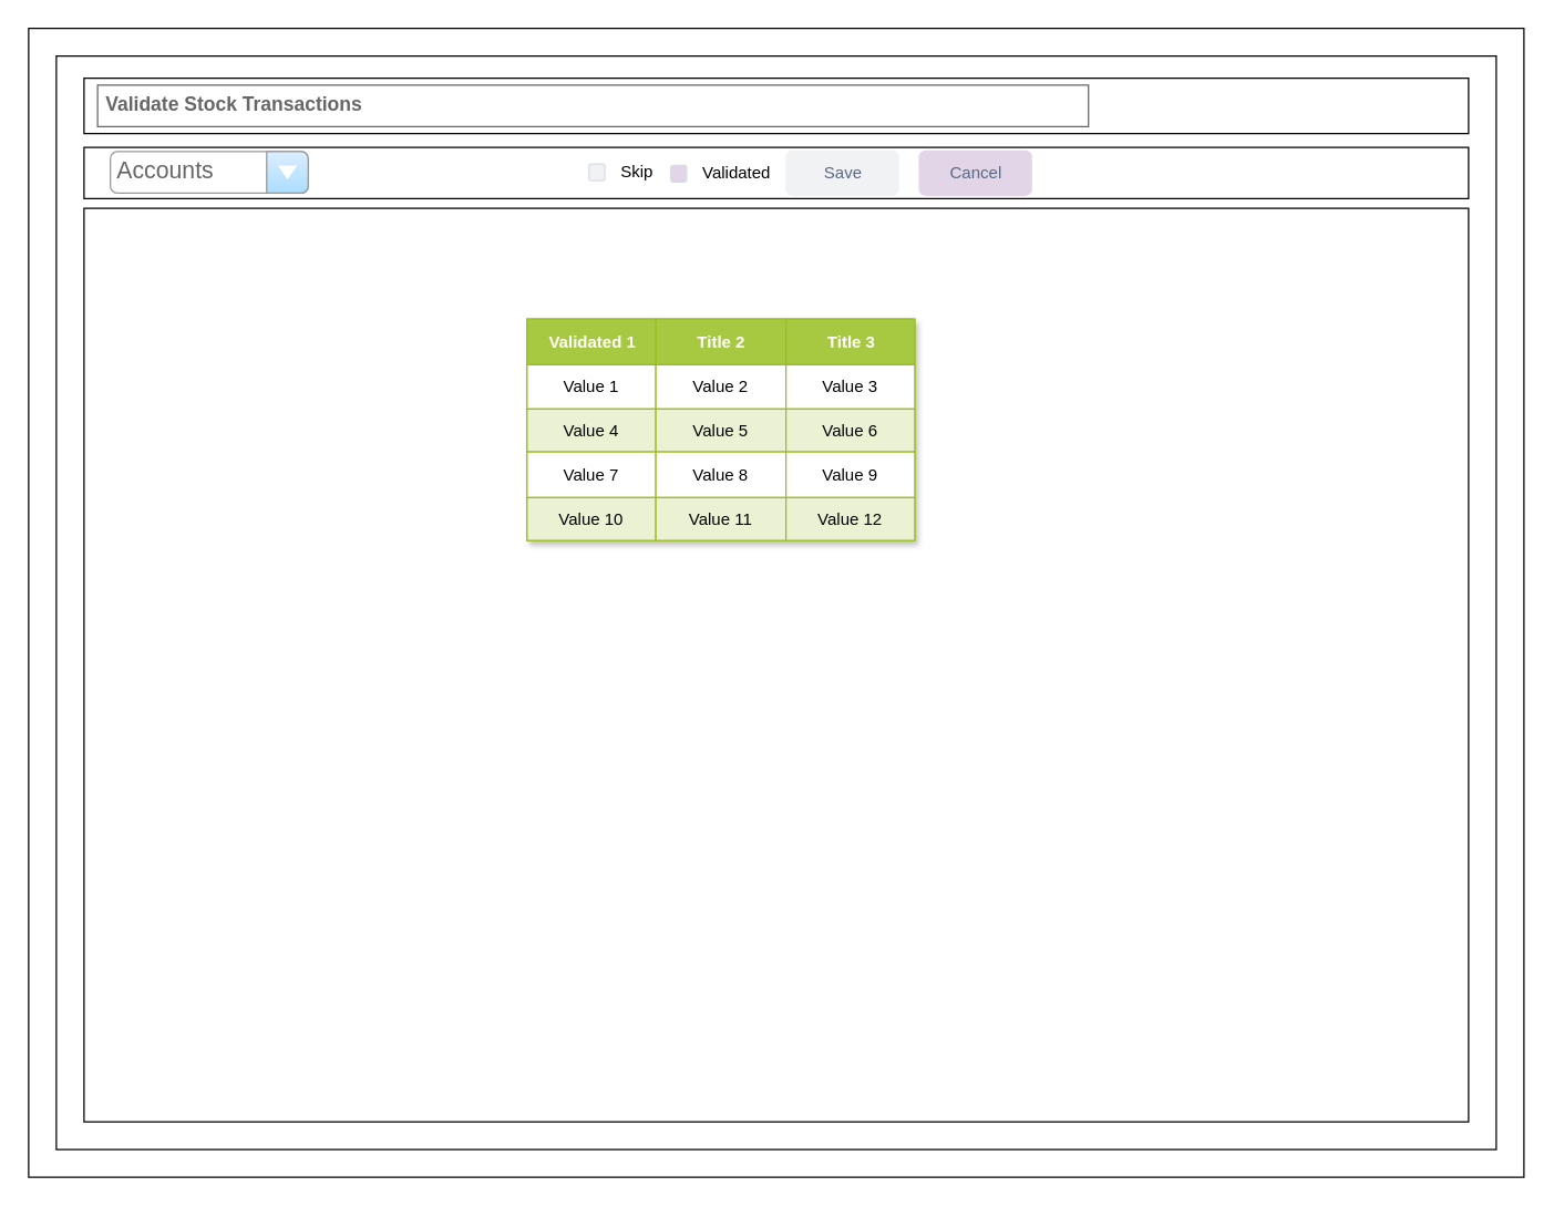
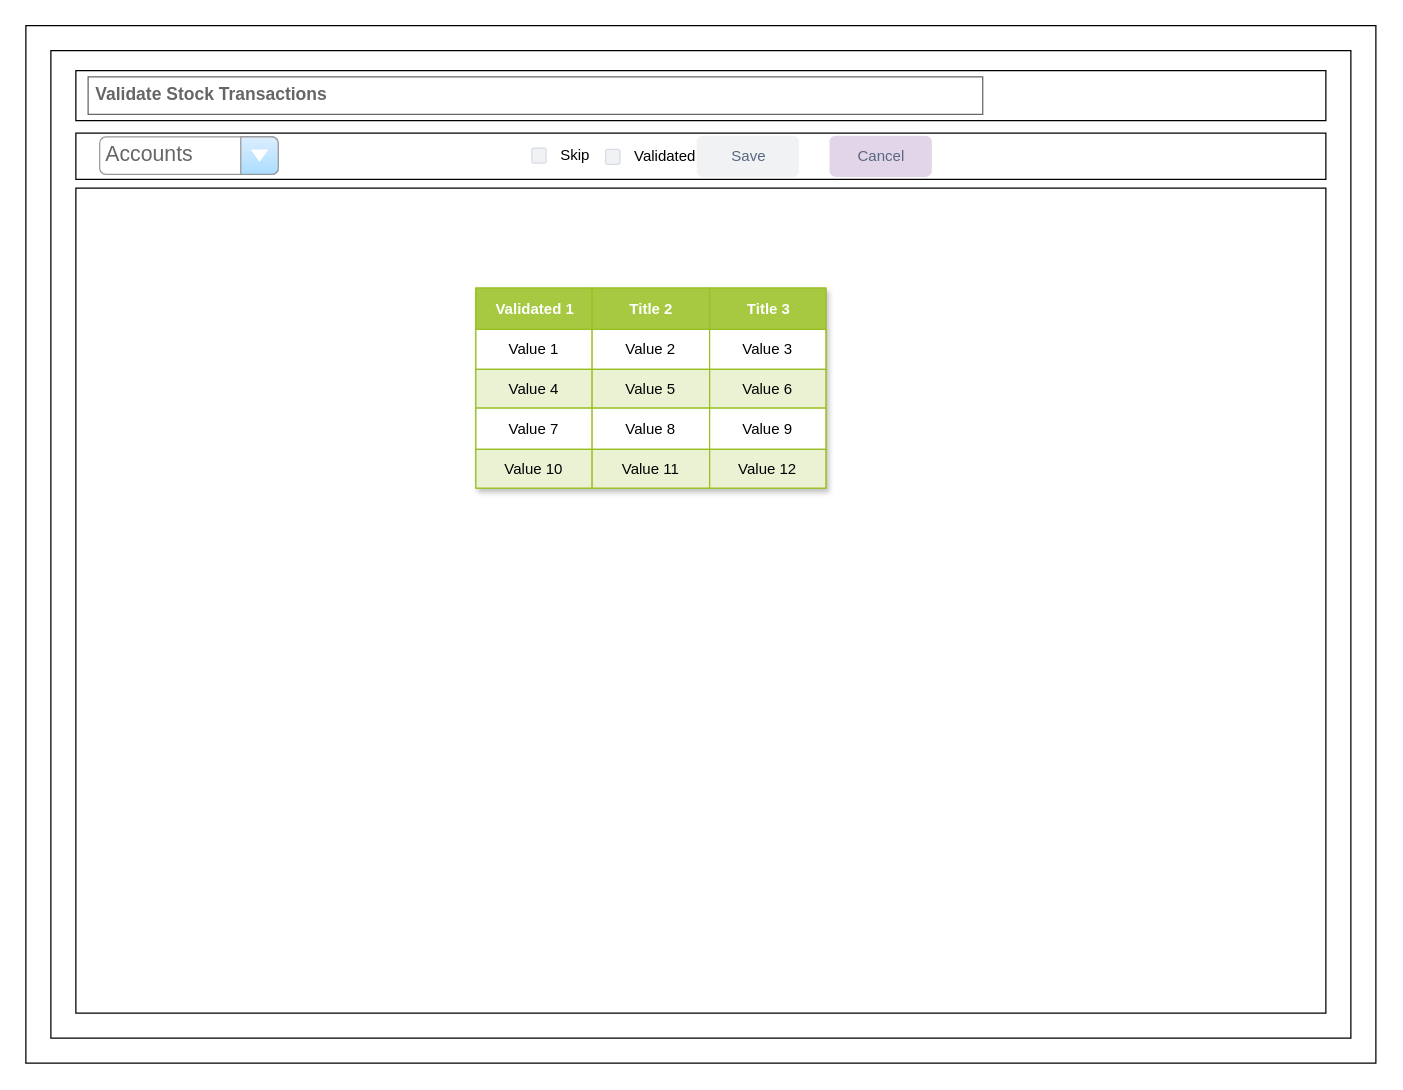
- <mxCell id="9" value="Save" style="rounded=1;fillColor=#F1F2F4;strokeColor=none;html=1;fontColor=#596780;align=center;verticalAlign=middle;fontStyle=0;fontSize=12;sketch=0;" vertex="1" parent="4"><mxGeometry x="506.667" y="2" width="81.905" height="33" as="geometry" /></mxCell>
+ <mxCell id="9" value="Save" style="rounded=1;fillColor=#F1F2F4;strokeColor=none;html=1;fontColor=#596780;align=center;verticalAlign=middle;fontStyle=0;fontSize=12;sketch=0;" vertex="1" parent="4"><mxGeometry x="496.667" y="2" width="81.905" height="33" as="geometry" /></mxCell>
- <mxCell id="8" value="Validated" style="rounded=1;fillColor=#e1d5e7;strokeColor=#D8DCE3;align=left;verticalAlign=middle;fontStyle=0;fontSize=12;labelPosition=right;verticalLabelPosition=middle;spacingLeft=10;html=1;shadow=0;dashed=0;" vertex="1" parent="4"><mxGeometry x="423.81" y="13" width="11.429" height="12" as="geometry" /></mxCell>
+ <mxCell id="8" value="Validated" style="rounded=1;fillColor=#F0F2F5;strokeColor=#D8DCE3;align=left;verticalAlign=middle;fontStyle=0;fontSize=12;labelPosition=right;verticalLabelPosition=middle;spacingLeft=10;html=1;shadow=0;dashed=0" vertex="1" parent="4"><mxGeometry x="423.81" y="13" width="11.429" height="12" as="geometry" /></mxCell>
